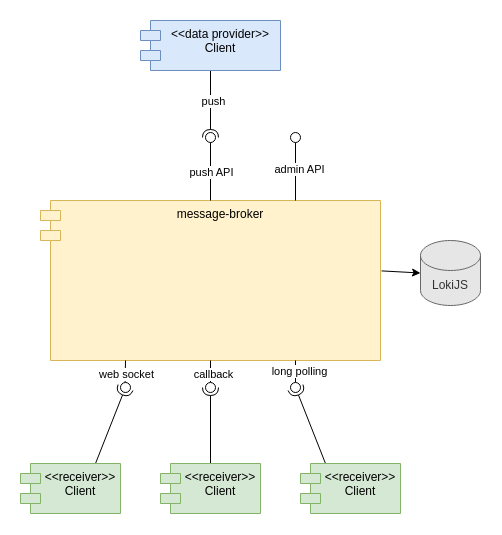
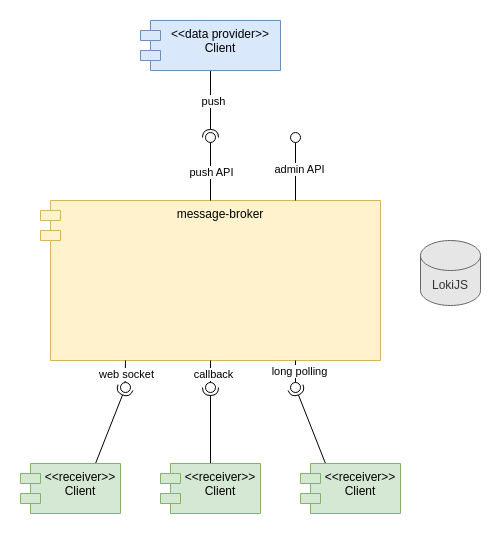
- <mxCell id="25" value="" style="endArrow=classic;html=1;rounded=0;entryX=0;entryY=0.5;entryDx=0;entryDy=0;entryPerimeter=0;exitX=1.003;exitY=0.44;exitDx=0;exitDy=0;exitPerimeter=0;" edge="1" parent="1" source="2" target="24"><mxGeometry width="50" height="50" relative="1" as="geometry"><mxPoint y="380" as="sourcePoint" x="-210" /><mxPoint x="-160" y="330" as="targetPoint" /></mxGeometry></mxCell>
